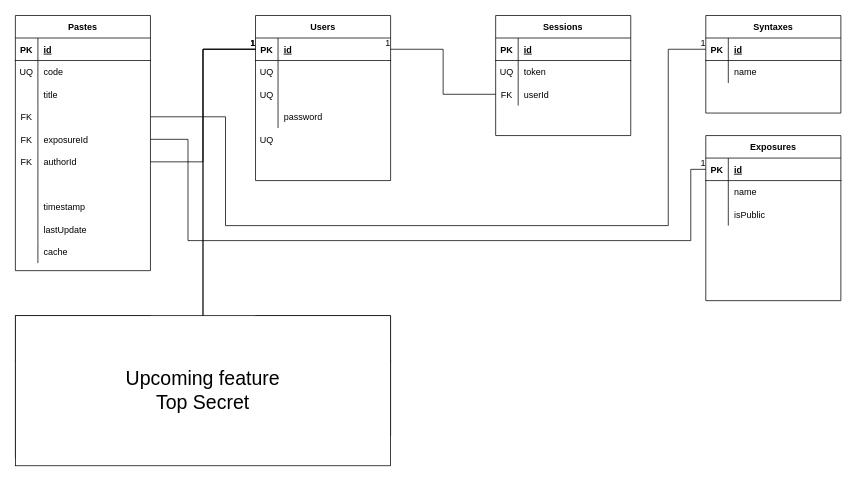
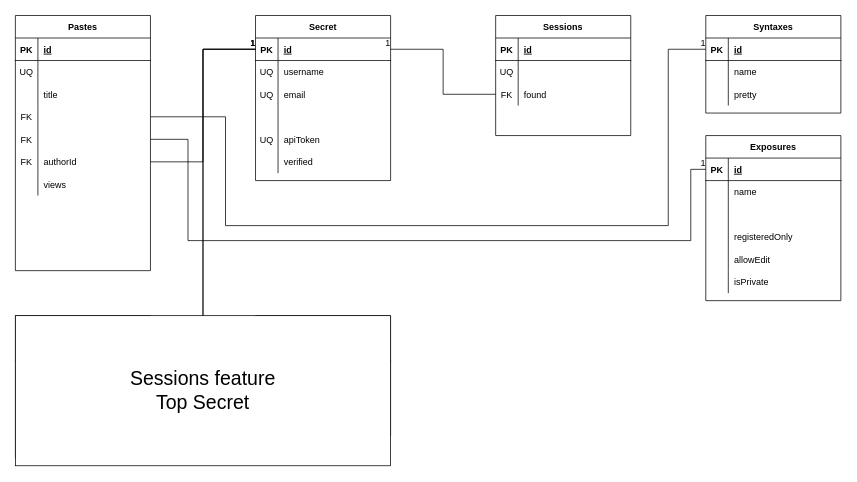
- <mxCell id="2" value="Users" style="shape=table;startSize=30;container=1;collapsible=1;childLayout=tableLayout;fixedRows=1;rowLines=0;fontStyle=1;align=center;resizeLast=1;" parent="1" vertex="1"><mxGeometry x="340" width="180" height="220" as="geometry" y="20" /></mxCell>
+ <mxCell id="2" value="Secret" style="shape=table;startSize=30;container=1;collapsible=1;childLayout=tableLayout;fixedRows=1;rowLines=0;fontStyle=1;align=center;resizeLast=1;" parent="1" vertex="1"><mxGeometry x="340" width="180" height="220" as="geometry" y="20" /></mxCell>
- <mxCell id="27" value="code" style="shape=partialRectangle;connectable=0;fillColor=none;top=0;left=0;bottom=0;right=0;align=left;spacingLeft=6;overflow=hidden;" parent="25" vertex="1"><mxGeometry x="30" width="150" height="30" as="geometry" /></mxCell>
+ <mxCell id="8" value="username" style="shape=partialRectangle;connectable=0;fillColor=none;top=0;left=0;bottom=0;right=0;align=left;spacingLeft=6;overflow=hidden;" parent="6" vertex="1"><mxGeometry x="30" width="150" height="30" as="geometry" /></mxCell>
- <mxCell id="59" value="token" style="shape=partialRectangle;connectable=0;fillColor=none;top=0;left=0;bottom=0;right=0;align=left;spacingLeft=6;overflow=hidden;" parent="57" vertex="1"><mxGeometry x="30" width="150" height="30" as="geometry" /></mxCell>
+ <mxCell id="11" value="email" style="shape=partialRectangle;connectable=0;fillColor=none;top=0;left=0;bottom=0;right=0;align=left;spacingLeft=6;overflow=hidden;" parent="9" vertex="1"><mxGeometry x="30" width="150" height="30" as="geometry" /></mxCell>
+ <mxCell id="110" value="pretty" style="shape=partialRectangle;connectable=0;fillColor=none;top=0;left=0;bottom=0;right=0;align=left;spacingLeft=6;overflow=hidden;" parent="108" vertex="1"><mxGeometry x="30" width="150" height="30" as="geometry" /></mxCell>
- <mxCell id="62" value="userId" style="shape=partialRectangle;connectable=0;fillColor=none;top=0;left=0;bottom=0;right=0;align=left;spacingLeft=6;overflow=hidden;" parent="60" vertex="1"><mxGeometry x="30" width="150" height="30" as="geometry" /></mxCell>
+ <mxCell id="62" value="found" style="shape=partialRectangle;connectable=0;fillColor=none;top=0;left=0;bottom=0;right=0;align=left;spacingLeft=6;overflow=hidden;" parent="60" vertex="1"><mxGeometry x="30" width="150" height="30" as="geometry" /></mxCell>
- <mxCell id="14" value="password" style="shape=partialRectangle;connectable=0;fillColor=none;top=0;left=0;bottom=0;right=0;align=left;spacingLeft=6;overflow=hidden;" parent="12" vertex="1"><mxGeometry x="30" width="150" height="30" as="geometry" /></mxCell>
- <mxCell id="35" value="exposureId" style="shape=partialRectangle;connectable=0;fillColor=none;top=0;left=0;bottom=0;right=0;align=left;spacingLeft=6;overflow=hidden;" parent="33" vertex="1"><mxGeometry x="30" width="150" height="30" as="geometry" /></mxCell>
+ <mxCell id="17" value="apiToken" style="shape=partialRectangle;connectable=0;fillColor=none;top=0;left=0;bottom=0;right=0;align=left;spacingLeft=6;overflow=hidden;" parent="15" vertex="1"><mxGeometry x="30" width="150" height="30" as="geometry" /></mxCell>
+ <mxCell id="20" value="verified" style="shape=partialRectangle;connectable=0;fillColor=none;top=0;left=0;bottom=0;right=0;align=left;spacingLeft=6;overflow=hidden;" parent="18" vertex="1"><mxGeometry x="30" width="150" height="30" as="geometry" /></mxCell>
+ <mxCell id="41" value="views" style="shape=partialRectangle;connectable=0;fillColor=none;top=0;left=0;bottom=0;right=0;align=left;spacingLeft=6;overflow=hidden;" parent="39" vertex="1"><mxGeometry x="30" width="150" height="30" as="geometry" /></mxCell>
- <mxCell id="44" value="timestamp" style="shape=partialRectangle;connectable=0;fillColor=none;top=0;left=0;bottom=0;right=0;align=left;spacingLeft=6;overflow=hidden;" parent="42" vertex="1"><mxGeometry x="30" width="150" height="30" as="geometry" /></mxCell>
- <mxCell id="122" value="isPublic" style="shape=partialRectangle;connectable=0;fillColor=none;top=0;left=0;bottom=0;right=0;align=left;spacingLeft=6;overflow=hidden;" vertex="1" parent="120"><mxGeometry x="30" width="150" height="30" as="geometry" /></mxCell>
- <mxCell id="47" value="lastUpdate" style="shape=partialRectangle;connectable=0;fillColor=none;top=0;left=0;bottom=0;right=0;align=left;spacingLeft=6;overflow=hidden;" parent="45" vertex="1"><mxGeometry x="30" width="150" height="30" as="geometry" /></mxCell>
+ <mxCell id="125" value="registeredOnly" style="shape=partialRectangle;connectable=0;fillColor=none;top=0;left=0;bottom=0;right=0;align=left;spacingLeft=6;overflow=hidden;" vertex="1" parent="123"><mxGeometry x="30" width="150" height="30" as="geometry" /></mxCell>
- <mxCell id="50" value="cache" style="shape=partialRectangle;connectable=0;fillColor=none;top=0;left=0;bottom=0;right=0;align=left;spacingLeft=6;overflow=hidden;" parent="48" vertex="1"><mxGeometry x="30" width="150" height="30" as="geometry" /></mxCell>
+ <mxCell id="128" value="allowEdit" style="shape=partialRectangle;connectable=0;fillColor=none;top=0;left=0;bottom=0;right=0;align=left;spacingLeft=6;overflow=hidden;" vertex="1" parent="126"><mxGeometry x="30" width="150" height="30" as="geometry" /></mxCell>
+ <mxCell id="131" value="isPrivate" style="shape=partialRectangle;connectable=0;fillColor=none;top=0;left=0;bottom=0;right=0;align=left;spacingLeft=6;overflow=hidden;" vertex="1" parent="129"><mxGeometry x="30" width="150" height="30" as="geometry" /></mxCell>
- <mxCell id="137" value="&lt;span style=&quot;font-size: 26px&quot;&gt;Upcoming feature&lt;br&gt;Top Secret&lt;br&gt;&lt;/span&gt;" style="text;html=1;strokeColor=none;fillColor=none;align=center;verticalAlign=middle;whiteSpace=wrap;rounded=0;" parent="1" vertex="1"><mxGeometry y="420" width="500" height="200" as="geometry" x="20" /></mxCell>
+ <mxCell id="137" value="&lt;span style=&quot;font-size: 26px&quot;&gt;Sessions feature&lt;br&gt;Top Secret&lt;br&gt;&lt;/span&gt;" style="text;html=1;strokeColor=none;fillColor=none;align=center;verticalAlign=middle;whiteSpace=wrap;rounded=0;" parent="1" vertex="1"><mxGeometry y="420" width="500" height="200" as="geometry" x="20" /></mxCell>
